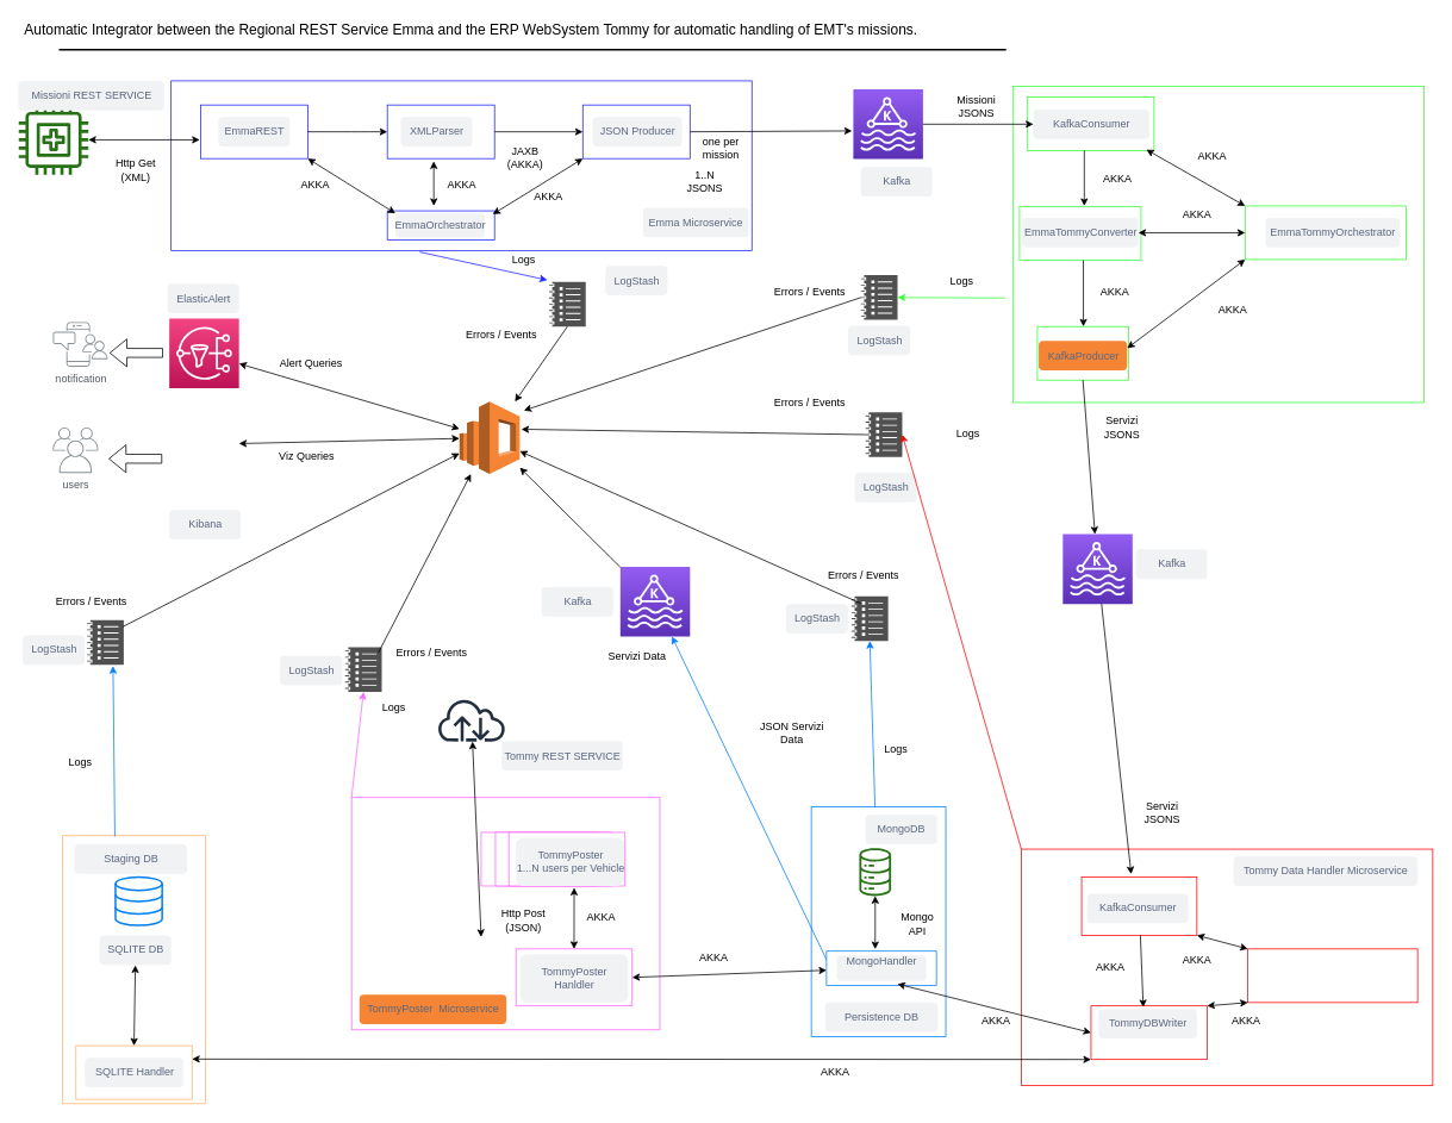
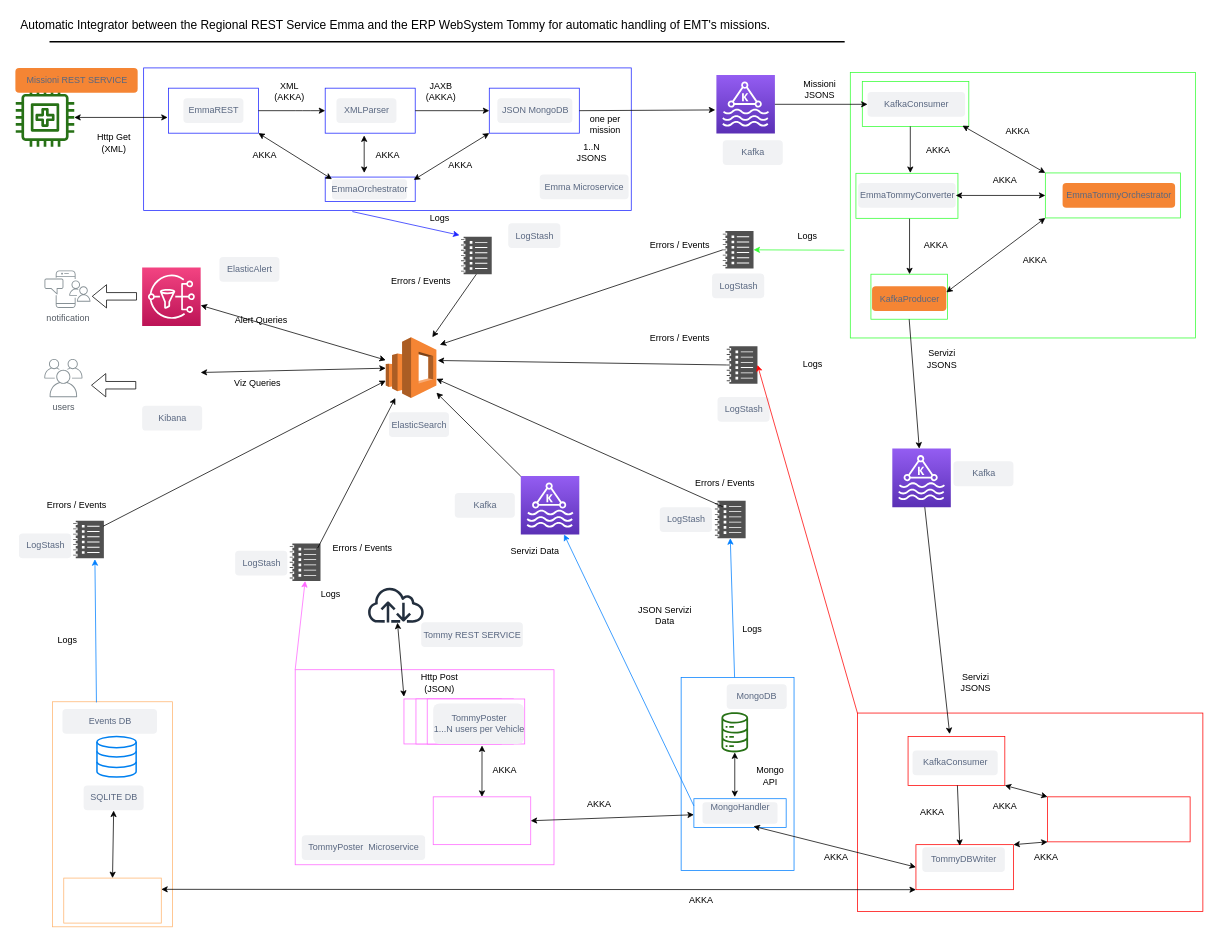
- <mxCell id="41" value="Missioni REST SERVICE" style="rounded=1;align=center;fillColor=#F1F2F4;strokeColor=none;html=1;fontColor=#596780;fontSize=12" parent="1" vertex="1"><mxGeometry x="20" y="90" width="163" height="33" as="geometry" /></mxCell>
+ <mxCell id="41" value="Missioni REST SERVICE" style="rounded=1;align=center;fillColor=#f58534;strokeColor=none;html=1;fontColor=#596780;fontSize=12;" parent="1" vertex="1"><mxGeometry x="20" y="90" width="163" height="33" as="geometry" /></mxCell>
+ <mxCell id="50" value="XML (AKKA)" style="text;html=1;strokeColor=none;fillColor=none;align=center;verticalAlign=middle;whiteSpace=wrap;rounded=0;" parent="1" vertex="1"><mxGeometry x="359" y="110.5" width="53" height="20" as="geometry" /></mxCell>
- <mxCell id="63" value="JSON Producer" style="rounded=1;align=center;fillColor=#F1F2F4;strokeColor=none;html=1;fontColor=#596780;fontSize=12" parent="1" vertex="1"><mxGeometry x="662.5" y="130.5" width="100" height="33" as="geometry" /></mxCell>
+ <mxCell id="63" value="JSON MongoDB" style="rounded=1;align=center;fillColor=#F1F2F4;strokeColor=none;html=1;fontColor=#596780;fontSize=12" parent="1" vertex="1"><mxGeometry x="662.5" y="130.5" width="100" height="33" as="geometry" /></mxCell>
- <mxCell id="51" value="JAXB (AKKA)" style="text;html=1;strokeColor=none;fillColor=none;align=center;verticalAlign=middle;whiteSpace=wrap;rounded=0;" parent="1" vertex="1"><mxGeometry x="561" y="165.5" width="53" height="20" as="geometry" /></mxCell>
+ <mxCell id="51" value="JAXB (AKKA)" style="text;html=1;strokeColor=none;fillColor=none;align=center;verticalAlign=middle;whiteSpace=wrap;rounded=0;" parent="1" vertex="1"><mxGeometry x="561" y="110.5" width="53" height="20" as="geometry" /></mxCell>
- <mxCell id="66" value="EmmaTommyOrchestrator" style="rounded=1;align=center;fillColor=#F1F2F4;strokeColor=none;html=1;fontColor=#596780;fontSize=12" parent="1" vertex="1"><mxGeometry x="1416" y="243.5" width="150" height="33" as="geometry" /></mxCell>
+ <mxCell id="66" value="EmmaTommyOrchestrator" style="rounded=1;align=center;fillColor=#f58534;strokeColor=none;html=1;fontColor=#596780;fontSize=12;" parent="1" vertex="1"><mxGeometry x="1416" y="243.5" width="150" height="33" as="geometry" /></mxCell>
- <mxCell id="56" value="ElasticAlert" style="rounded=1;align=center;fillColor=#F1F2F4;strokeColor=none;html=1;fontColor=#596780;fontSize=12" parent="1" vertex="1"><mxGeometry x="187" y="317" width="80" height="33" as="geometry" /></mxCell>
+ <mxCell id="56" value="ElasticAlert" style="rounded=1;align=center;fillColor=#F1F2F4;strokeColor=none;html=1;fontColor=#596780;fontSize=12" parent="1" vertex="1"><mxGeometry x="292" y="342" width="80" height="33" as="geometry" /></mxCell>
- <mxCell id="162" value="Alert Queries" style="text;html=1;strokeColor=none;fillColor=none;align=center;verticalAlign=middle;whiteSpace=wrap;rounded=0;" parent="1" vertex="1"><mxGeometry x="304.75" y="397" width="86" height="20" as="geometry" /></mxCell>
+ <mxCell id="162" value="Alert Queries" style="text;html=1;strokeColor=none;fillColor=none;align=center;verticalAlign=middle;whiteSpace=wrap;rounded=0;" parent="1" vertex="1"><mxGeometry x="304.75" y="417" width="86" height="20" as="geometry" /></mxCell>
+ <mxCell id="35" value="ElasticSearch" style="rounded=1;align=center;fillColor=#F1F2F4;strokeColor=none;html=1;fontColor=#596780;fontSize=12" parent="1" vertex="1"><mxGeometry x="518" y="549" width="80" height="33" as="geometry" /></mxCell>
- <mxCell id="43" value="Kibana" style="rounded=1;align=center;fillColor=#F1F2F4;strokeColor=none;html=1;fontColor=#596780;fontSize=12" parent="1" vertex="1"><mxGeometry x="189" y="570.5" width="80" height="33" as="geometry" /></mxCell>
+ <mxCell id="43" value="Kibana" style="rounded=1;align=center;fillColor=#F1F2F4;strokeColor=none;html=1;fontColor=#596780;fontSize=12" parent="1" vertex="1"><mxGeometry x="189" y="540.5" width="80" height="33" as="geometry" /></mxCell>
- <mxCell id="112" value="Staging DB" style="rounded=1;align=center;fillColor=#F1F2F4;strokeColor=none;html=1;fontColor=#596780;fontSize=12" parent="1" vertex="1"><mxGeometry x="82.75" y="944.7" width="126" height="33" as="geometry" /></mxCell>
+ <mxCell id="112" value="Events DB" style="rounded=1;align=center;fillColor=#F1F2F4;strokeColor=none;html=1;fontColor=#596780;fontSize=12" parent="1" vertex="1"><mxGeometry x="82.75" y="944.7" width="126" height="33" as="geometry" /></mxCell>
- <mxCell id="111" value="Tommy Data Handler Microservice" style="rounded=1;align=center;fillColor=#F1F2F4;strokeColor=none;html=1;fontColor=#596780;fontSize=12" parent="1" vertex="1"><mxGeometry x="1380" y="958.2" width="206" height="33" as="geometry" /></mxCell>
- <mxCell id="55" value="&lt;div&gt;Http Post&lt;/div&gt;&lt;div&gt;(JSON)&lt;br&gt;&lt;/div&gt;" style="text;html=1;strokeColor=none;fillColor=none;align=center;verticalAlign=middle;whiteSpace=wrap;rounded=0;" parent="1" vertex="1"><mxGeometry x="538" y="1012.25" width="95" height="36" as="geometry" /></mxCell>
+ <mxCell id="55" value="&lt;div&gt;Http Post&lt;/div&gt;&lt;div&gt;(JSON)&lt;br&gt;&lt;/div&gt;" style="text;html=1;strokeColor=none;fillColor=none;align=center;verticalAlign=middle;whiteSpace=wrap;rounded=0;" parent="1" vertex="1"><mxGeometry x="538" y="892.25" width="95" height="36" as="geometry" /></mxCell>
- <mxCell id="116" value="&lt;div&gt;TommyPoster&lt;br&gt;Hanldler&lt;/div&gt;" style="rounded=1;align=center;fillColor=#F1F2F4;strokeColor=none;html=1;fontColor=#596780;fontSize=12" parent="1" vertex="1"><mxGeometry x="581.5" y="1067.7" width="121" height="54" as="geometry" /></mxCell>
- <mxCell id="107" value="TommyPoster&amp;nbsp; Microservice" style="rounded=1;align=center;fillColor=#f58534;strokeColor=none;html=1;fontColor=#596780;fontSize=12;" parent="1" vertex="1"><mxGeometry x="401.75" y="1112.95" width="164.5" height="33" as="geometry" /></mxCell>
+ <mxCell id="107" value="TommyPoster&amp;nbsp; Microservice" style="rounded=1;align=center;fillColor=#F1F2F4;strokeColor=none;html=1;fontColor=#596780;fontSize=12" parent="1" vertex="1"><mxGeometry x="401.75" y="1112.95" width="164.5" height="33" as="geometry" /></mxCell>
- <mxCell id="159" value="Persistence DB" style="rounded=1;align=center;fillColor=#F1F2F4;strokeColor=none;html=1;fontColor=#596780;fontSize=12" parent="1" vertex="1"><mxGeometry x="923" y="1121.7" width="126" height="33" as="geometry" /></mxCell>
- <mxCell id="85" value="SQLITE Handler" style="rounded=1;align=center;fillColor=#F1F2F4;strokeColor=none;html=1;fontColor=#596780;fontSize=12" parent="1" vertex="1"><mxGeometry x="94.5" y="1183.5" width="110" height="33" as="geometry" /></mxCell>
